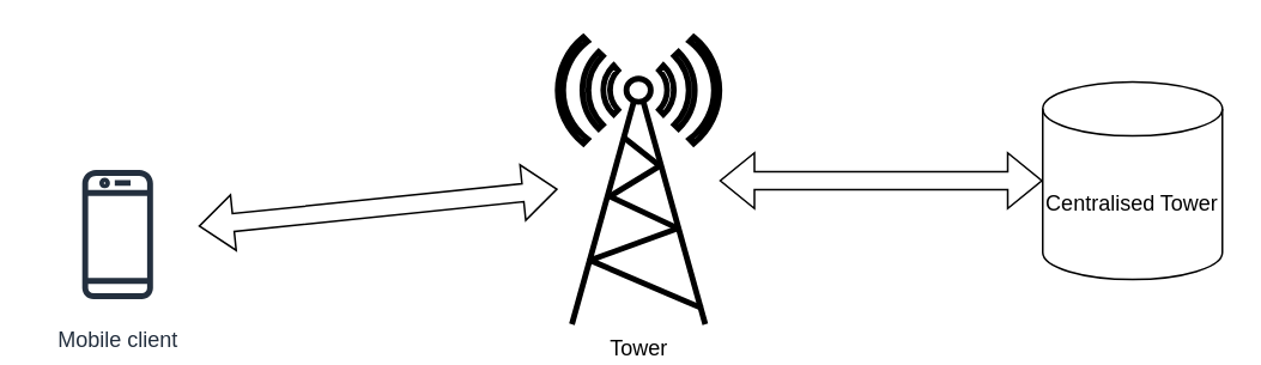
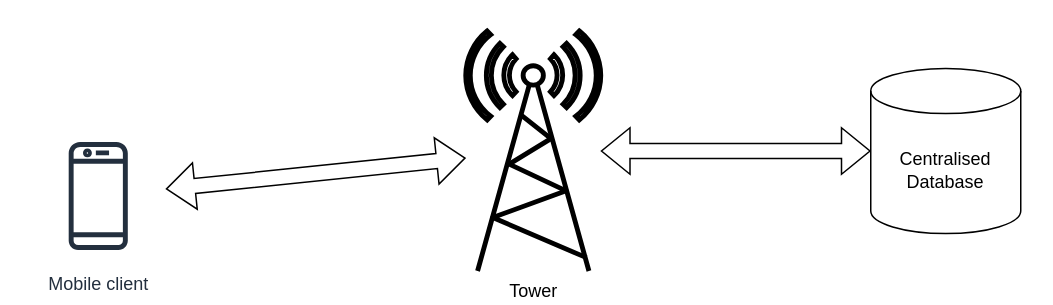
- <mxCell id="3" value="Centralised Tower" style="shape=cylinder3;whiteSpace=wrap;html=1;boundedLbl=1;backgroundOutline=1;size=15;" vertex="1" parent="1"><mxGeometry x="580" y="45" width="100" height="110" as="geometry" /></mxCell>
+ <mxCell id="3" value="Centralised Database" style="shape=cylinder3;whiteSpace=wrap;html=1;boundedLbl=1;backgroundOutline=1;size=15;" vertex="1" parent="1"><mxGeometry x="580" y="45" width="100" height="110" as="geometry" /></mxCell>
